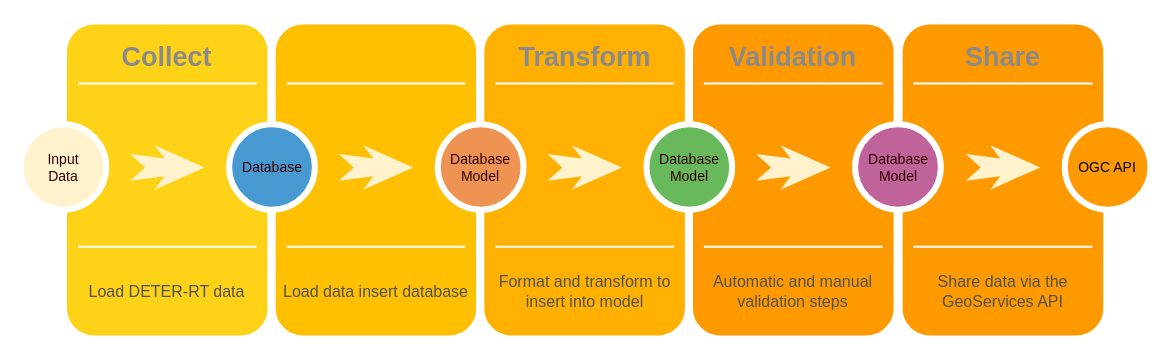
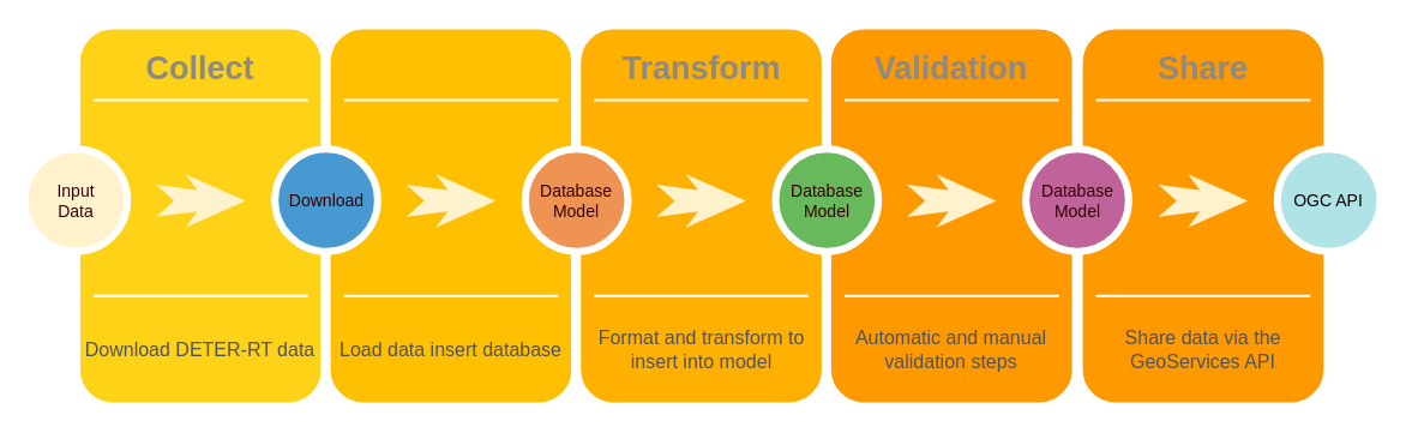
- <mxCell id="9" value="OGC API" style="ellipse;whiteSpace=wrap;html=1;rounded=0;shadow=0;strokeWidth=6;fontSize=14;align=center;fillColor=#fe9900;strokeColor=#FFFFFF;movable=1;resizable=1;rotatable=1;deletable=1;editable=1;locked=0;connectable=1;" parent="2" vertex="1"><mxGeometry x="1044.301" y="103.86" width="85.699" height="85.314" as="geometry" /></mxCell>
+ <mxCell id="9" value="OGC API" style="ellipse;whiteSpace=wrap;html=1;rounded=0;shadow=0;strokeWidth=6;fontSize=14;align=center;fillColor=#b0e3e6;strokeColor=#FFFFFF;movable=1;resizable=1;rotatable=1;deletable=1;editable=1;locked=0;connectable=1;" parent="2" vertex="1"><mxGeometry x="1044.301" y="103.86" width="85.699" height="85.314" as="geometry" /></mxCell>
- <mxCell id="22" value="Database" style="ellipse;whiteSpace=wrap;html=1;rounded=0;shadow=0;strokeWidth=6;fontSize=14;align=center;fillColor=#469AD1;strokeColor=#FFFFFF;fontColor=#330000;movable=1;resizable=1;rotatable=1;deletable=1;editable=1;locked=0;connectable=1;" parent="10" vertex="1"><mxGeometry x="208.658" y="103.86" width="85.699" height="85.314" as="geometry" /></mxCell>
+ <mxCell id="22" value="Download" style="ellipse;whiteSpace=wrap;html=1;rounded=0;shadow=0;strokeWidth=6;fontSize=14;align=center;fillColor=#469AD1;strokeColor=#FFFFFF;fontColor=#330000;movable=1;resizable=1;rotatable=1;deletable=1;editable=1;locked=0;connectable=1;" parent="10" vertex="1"><mxGeometry x="208.658" y="103.86" width="85.699" height="85.314" as="geometry" /></mxCell>
- <mxCell id="13" value="&lt;span style=&quot;font-size: 16px;&quot;&gt;Load DETER-RT data&lt;/span&gt;" style="text;html=1;strokeColor=none;fillColor=none;align=center;verticalAlign=middle;whiteSpace=wrap;rounded=0;shadow=0;fontSize=14;fontColor=#525252;movable=1;resizable=1;rotatable=1;deletable=1;editable=1;locked=0;connectable=1;" parent="10" vertex="1"><mxGeometry x="42.477" y="237.395" width="208.658" height="66.767" as="geometry" /></mxCell>
+ <mxCell id="13" value="&lt;span style=&quot;font-size: 16px;&quot;&gt;Download DETER-RT data&lt;/span&gt;" style="text;html=1;strokeColor=none;fillColor=none;align=center;verticalAlign=middle;whiteSpace=wrap;rounded=0;shadow=0;fontSize=14;fontColor=#525252;movable=1;resizable=1;rotatable=1;deletable=1;editable=1;locked=0;connectable=1;" parent="10" vertex="1"><mxGeometry x="42.477" y="237.395" width="208.658" height="66.767" as="geometry" /></mxCell>
